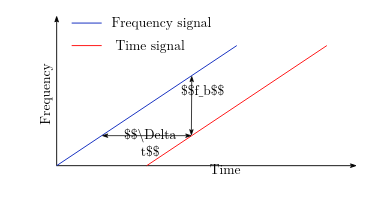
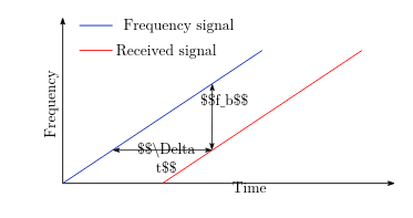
- <mxCell id="15" value="Time signal" style="text;align=center;verticalAlign=middle;rounded=0;fontSize=18;fontFamily=Latin Modern Math;strokeWidth=2;labelBackgroundColor=none;labelBorderColor=none;whiteSpace=wrap;html=1;" parent="1" vertex="1"><mxGeometry x="135" y="50" width="130" height="20" as="geometry" /></mxCell>
+ <mxCell id="15" value="Received signal" style="text;align=center;verticalAlign=middle;rounded=0;fontSize=18;fontFamily=Latin Modern Math;strokeWidth=2;labelBackgroundColor=none;labelBorderColor=none;whiteSpace=wrap;html=1;" parent="1" vertex="1"><mxGeometry x="135" y="50" width="130" height="20" as="geometry" /></mxCell>
